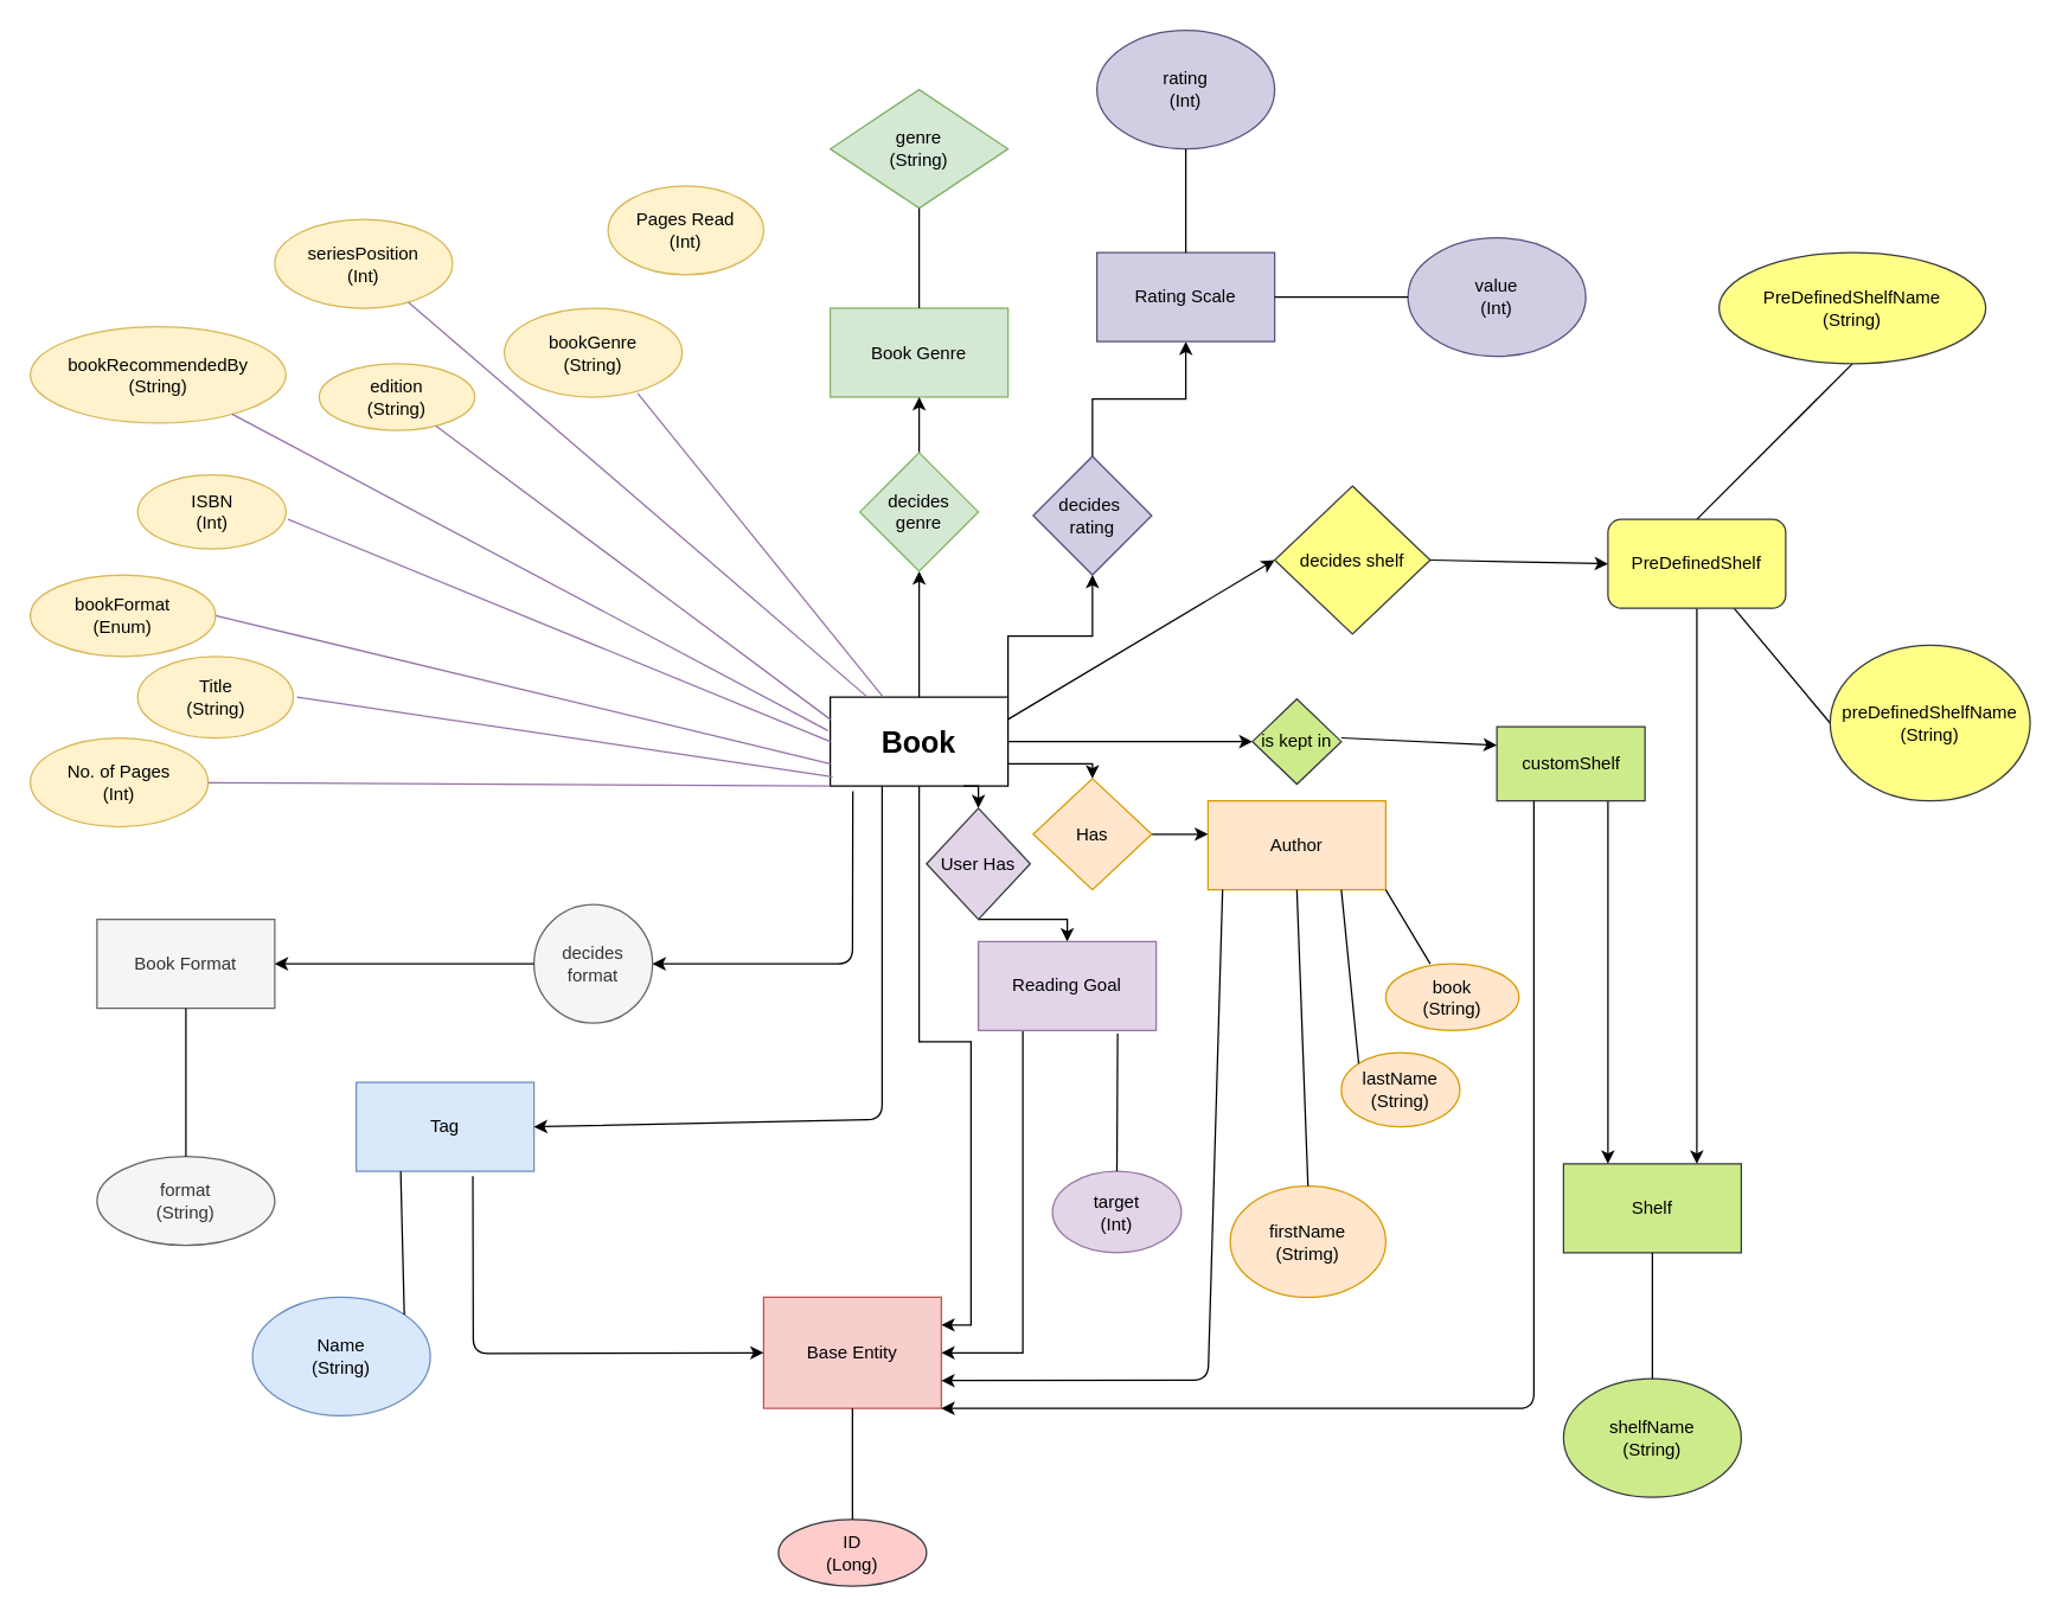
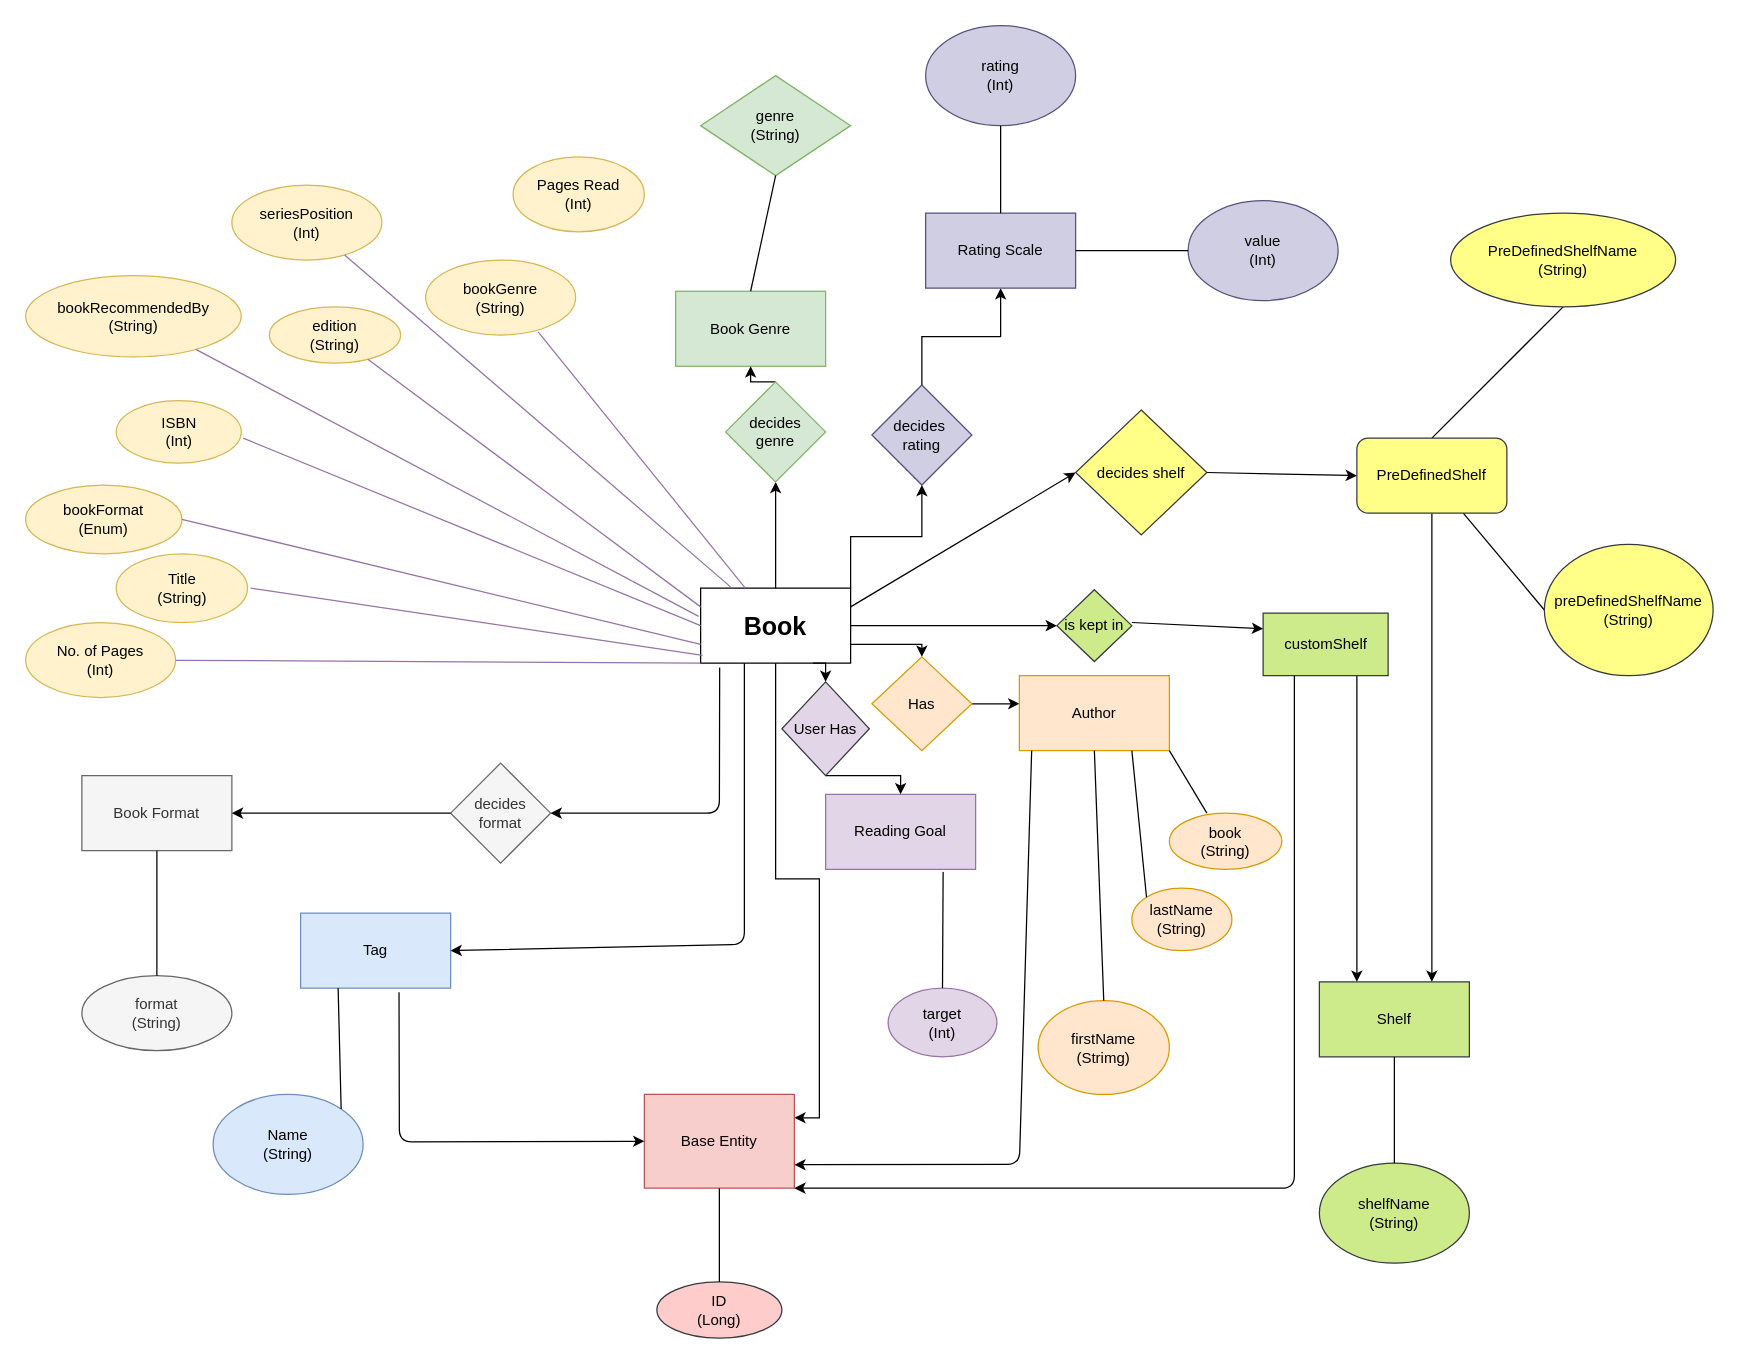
- <mxCell id="58" value="Book Genre" style="rounded=0;whiteSpace=wrap;html=1;fillColor=#d5e8d4;strokeColor=#82b366;" parent="1" vertex="1"><mxGeometry x="560" y="207.5" width="120" height="60" as="geometry" /></mxCell>
+ <mxCell id="58" value="Book Genre" style="rounded=0;whiteSpace=wrap;html=1;fillColor=#d5e8d4;strokeColor=#82b366;" parent="1" vertex="1"><mxGeometry x="540" y="232.5" width="120" height="60" as="geometry" /></mxCell>
- <mxCell id="27" value="decides format" style="ellipse;whiteSpace=wrap;html=1;fillColor=#f5f5f5;strokeColor=#666666;fontColor=#333333;" parent="1" vertex="1"><mxGeometry x="360" y="610" width="80" height="80" as="geometry" /></mxCell>
+ <mxCell id="27" value="decides format" style="rhombus;whiteSpace=wrap;html=1;fillColor=#f5f5f5;strokeColor=#666666;fontColor=#333333;" parent="1" vertex="1"><mxGeometry x="360" y="610" width="80" height="80" as="geometry" /></mxCell>
- <mxCell id="47" style="edgeStyle=orthogonalEdgeStyle;rounded=0;orthogonalLoop=1;jettySize=auto;html=1;exitX=0.25;exitY=1;exitDx=0;exitDy=0;entryX=1;entryY=0.5;entryDx=0;entryDy=0;" parent="1" source="48" target="29" edge="1"><mxGeometry relative="1" as="geometry" /></mxCell>
